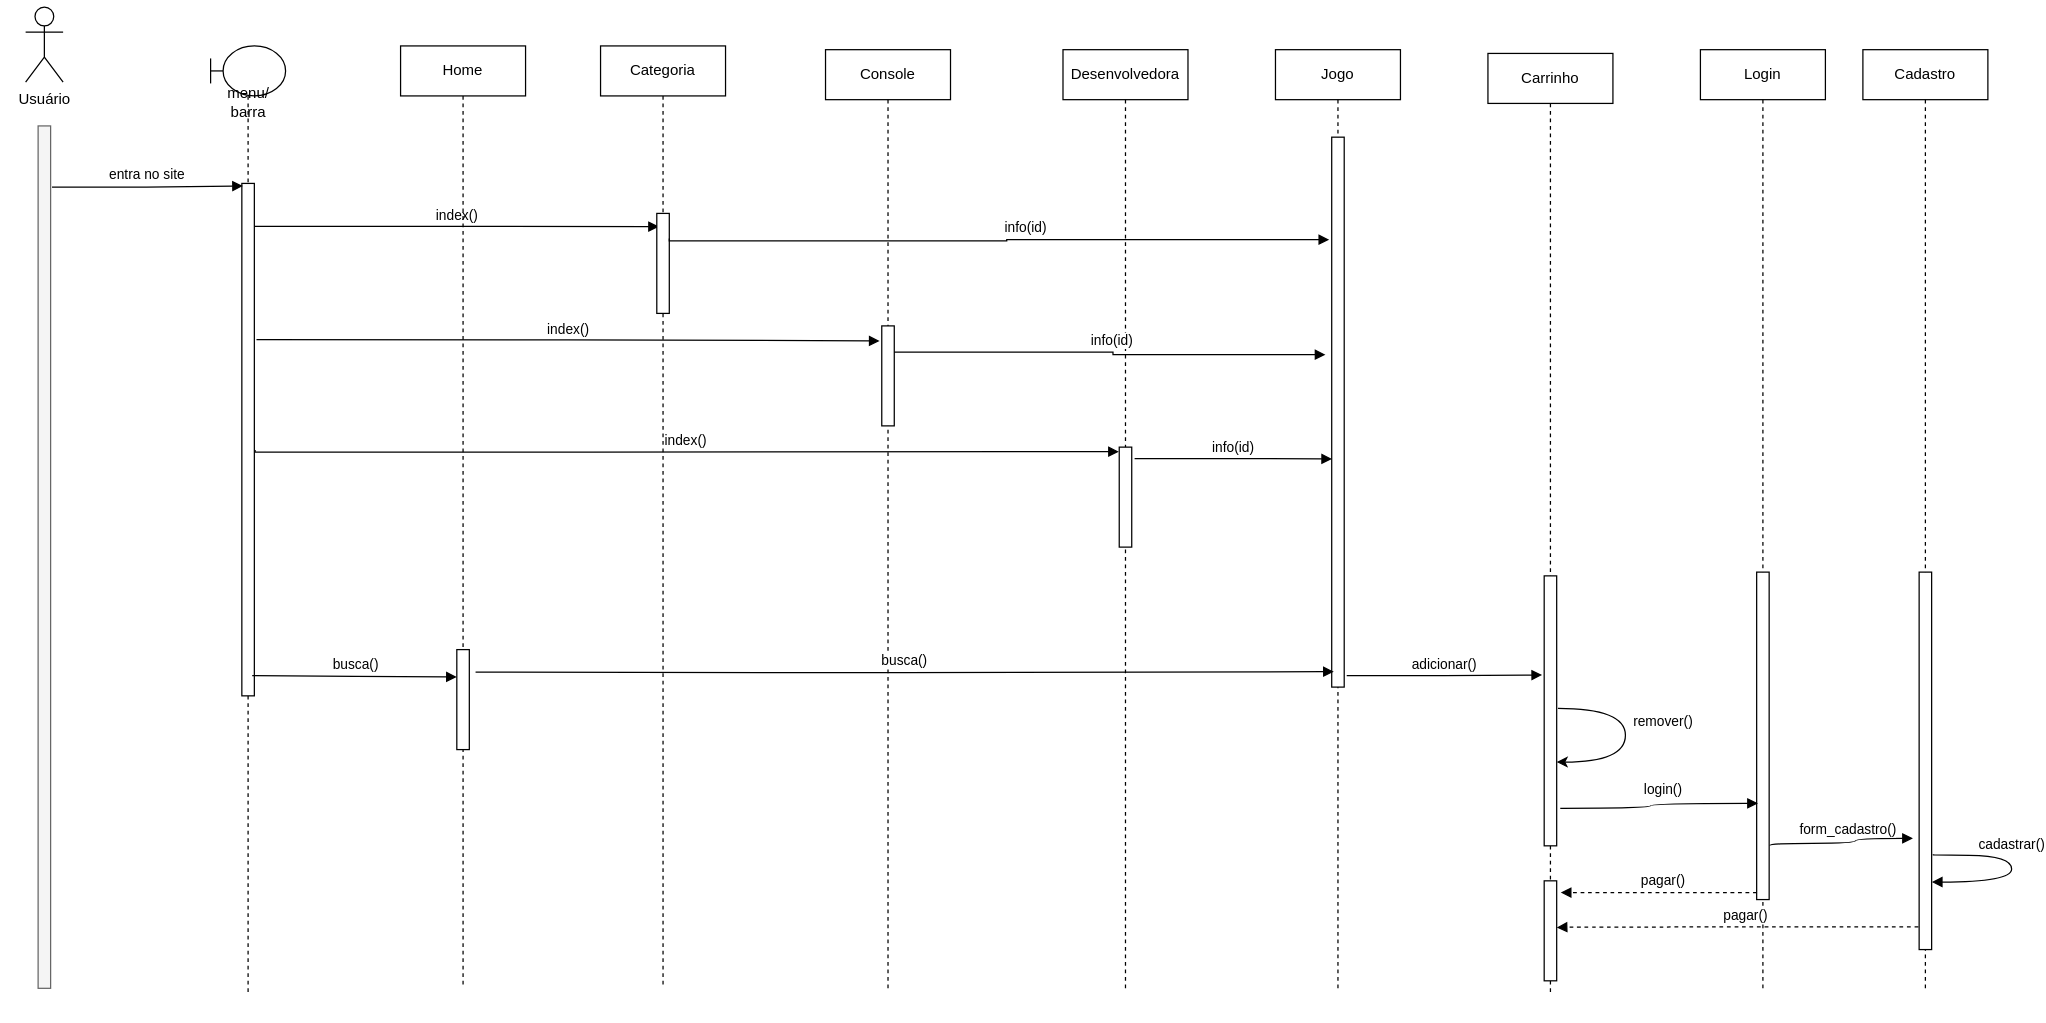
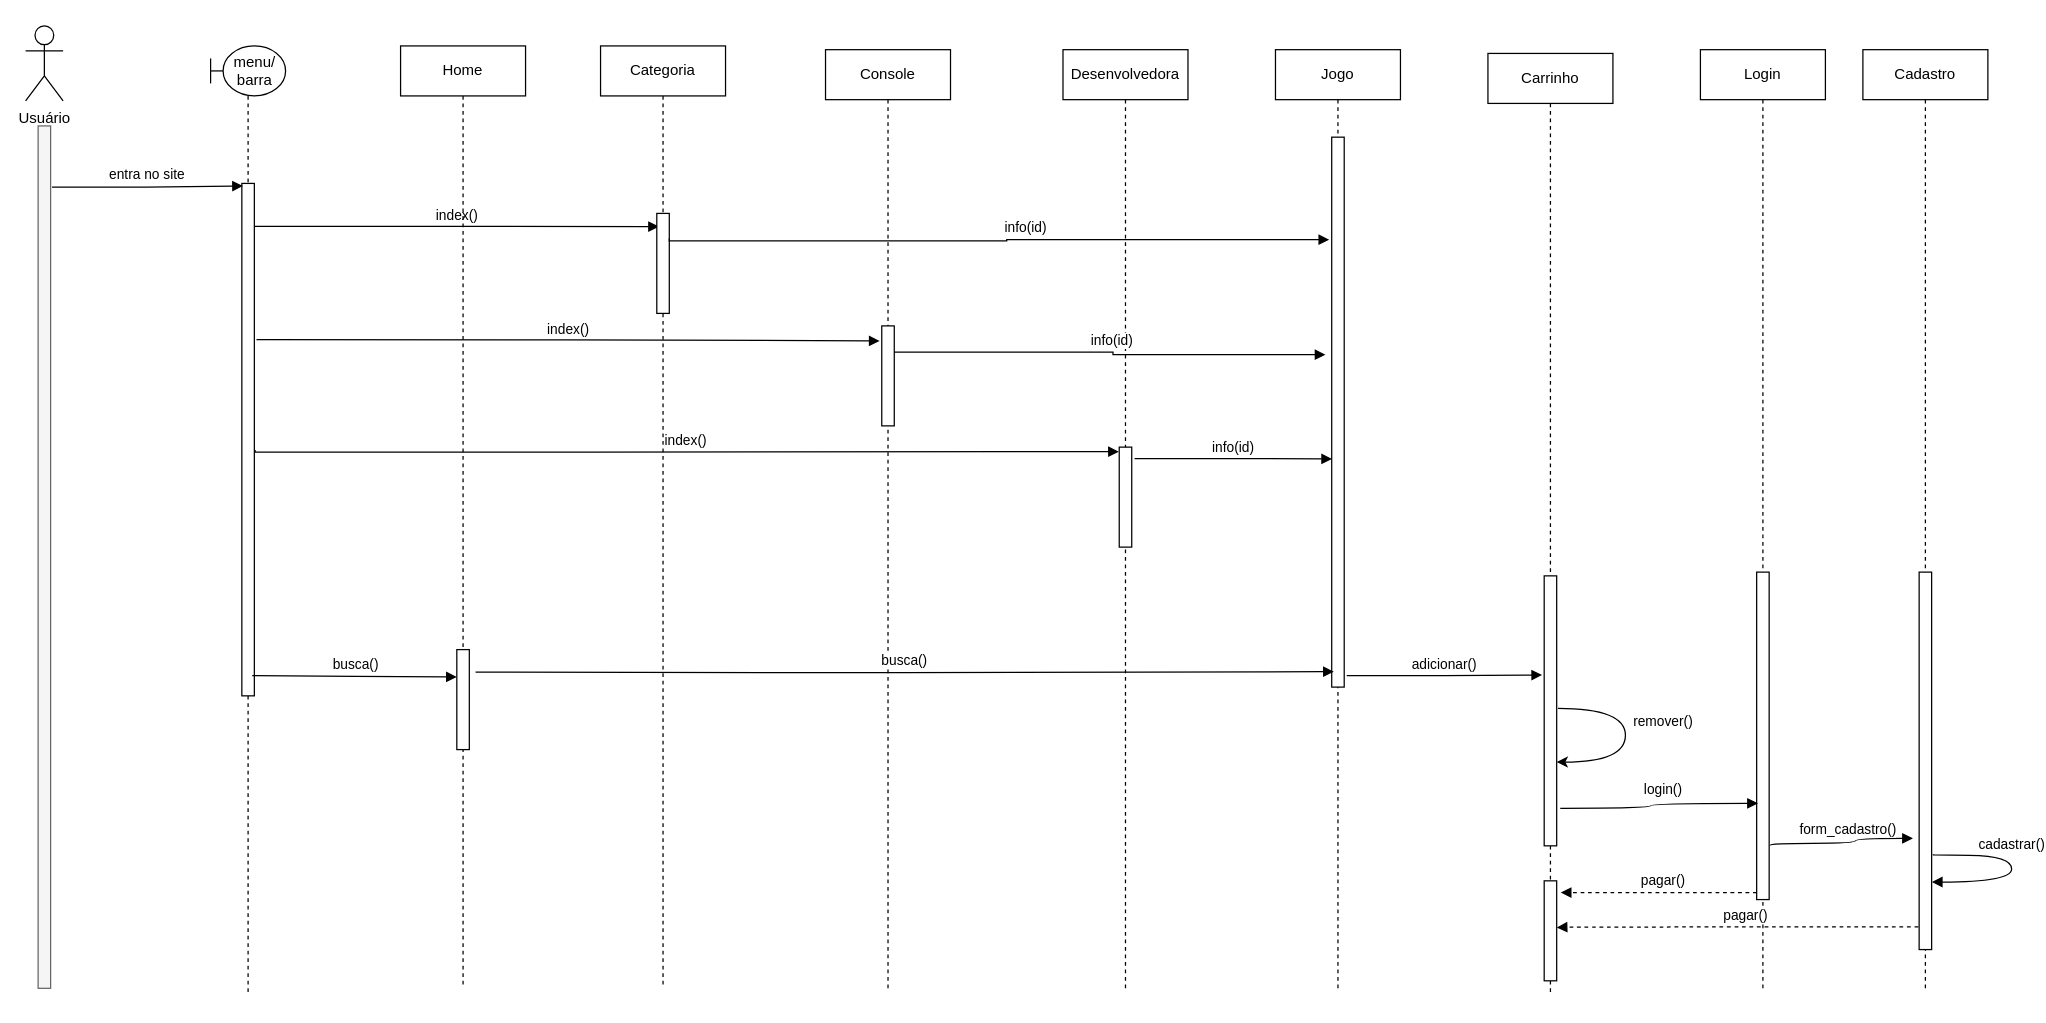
- <mxCell id="2" value="Usuário" style="shape=umlActor;verticalLabelPosition=bottom;verticalAlign=top;html=1;outlineConnect=0;" parent="1" vertex="1"><mxGeometry x="20" y="5" width="30" height="60" as="geometry" /></mxCell>
+ <mxCell id="2" value="Usuário" style="shape=umlActor;verticalLabelPosition=bottom;verticalAlign=top;html=1;outlineConnect=0;" parent="1" vertex="1"><mxGeometry x="20" y="20" width="30" height="60" as="geometry" /></mxCell>
- <mxCell id="5" value="menu/&lt;br&gt;barra" style="text;html=1;align=center;verticalAlign=middle;resizable=0;points=[];autosize=1;strokeColor=none;fillColor=none;" parent="4" vertex="1"><mxGeometry x="5" y="30" width="50" height="30" as="geometry" /></mxCell>
+ <mxCell id="5" value="menu/&lt;br&gt;barra" style="text;html=1;align=center;verticalAlign=middle;resizable=0;points=[];autosize=1;strokeColor=none;fillColor=none;" parent="4" vertex="1"><mxGeometry x="10" y="5" width="50" height="30" as="geometry" /></mxCell>
